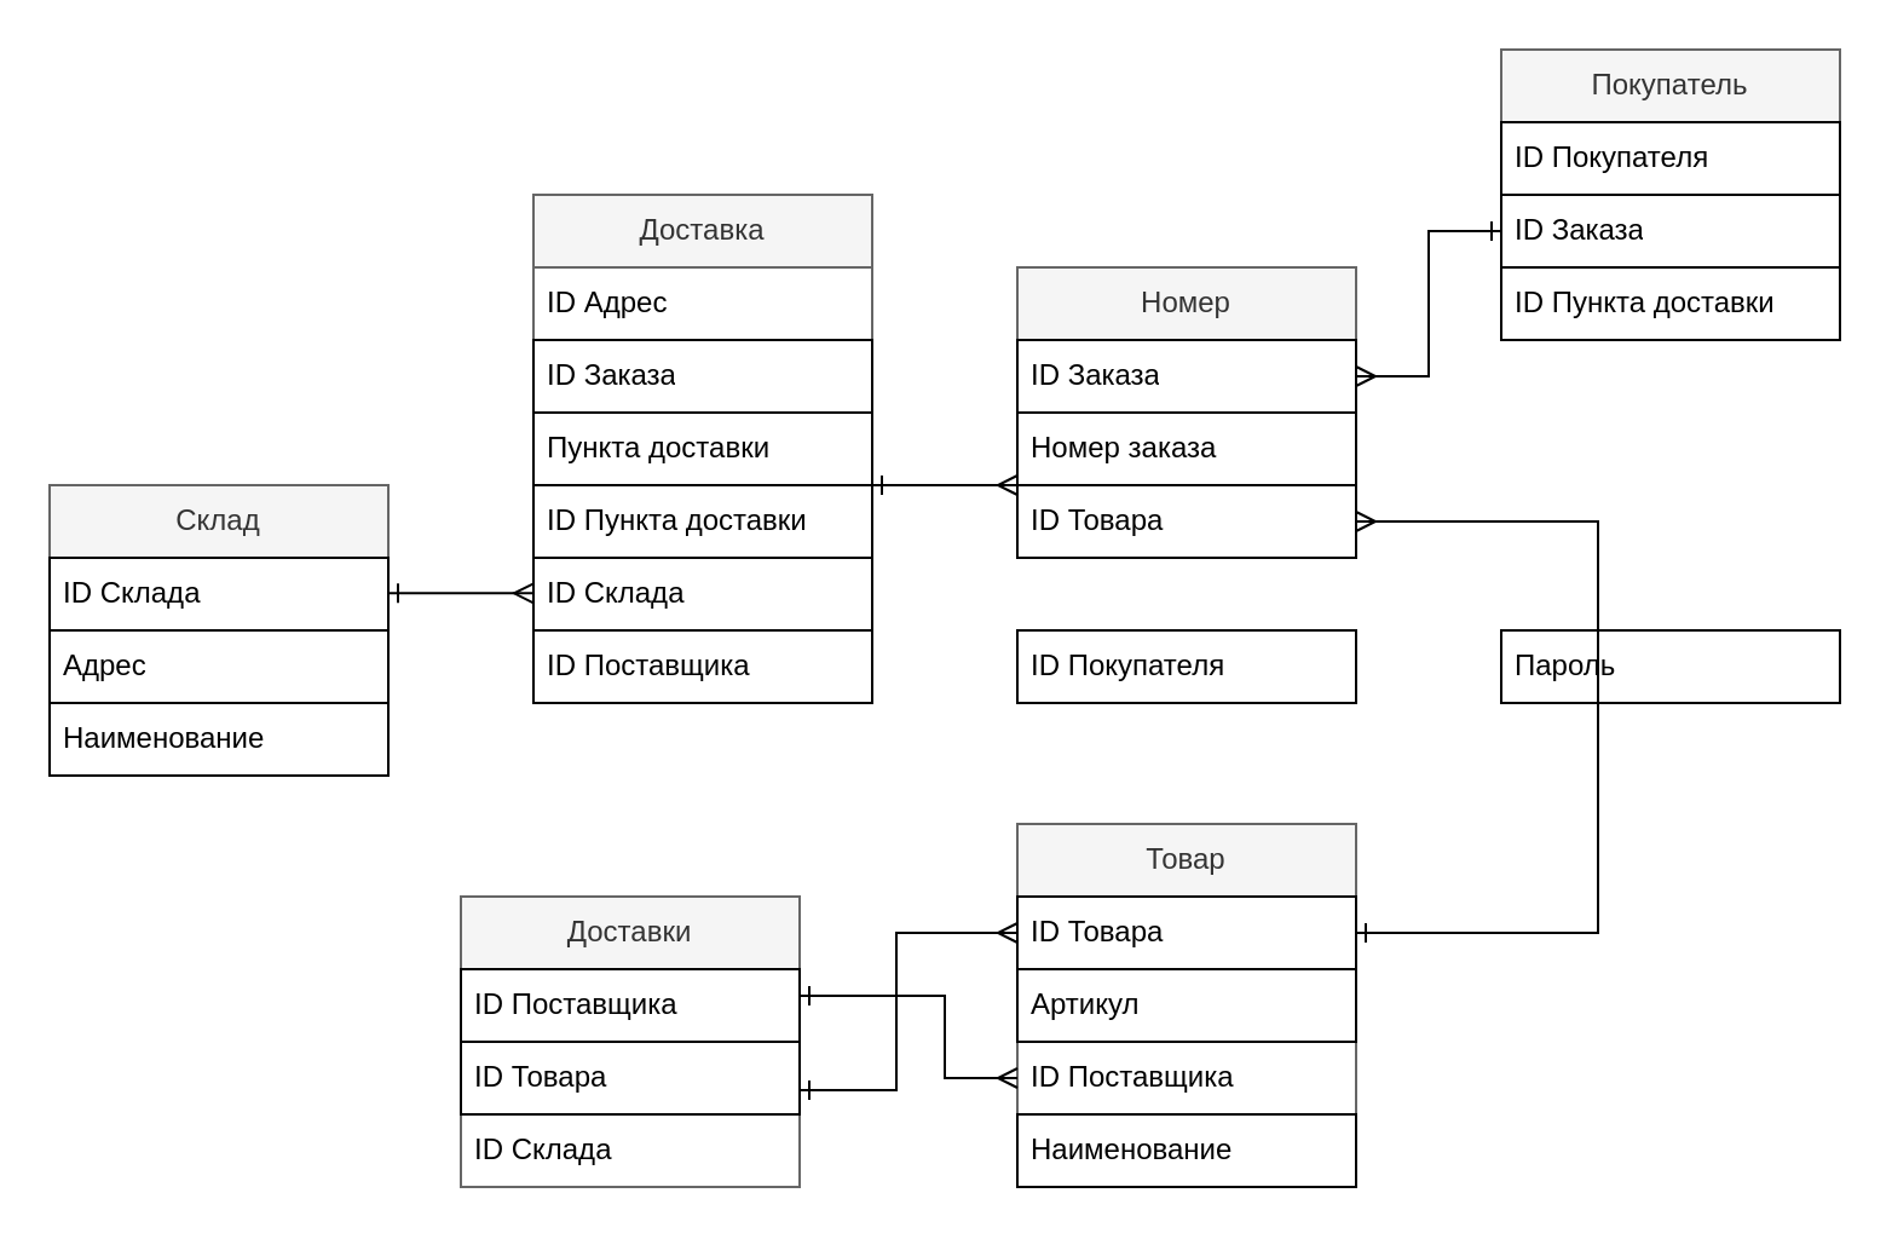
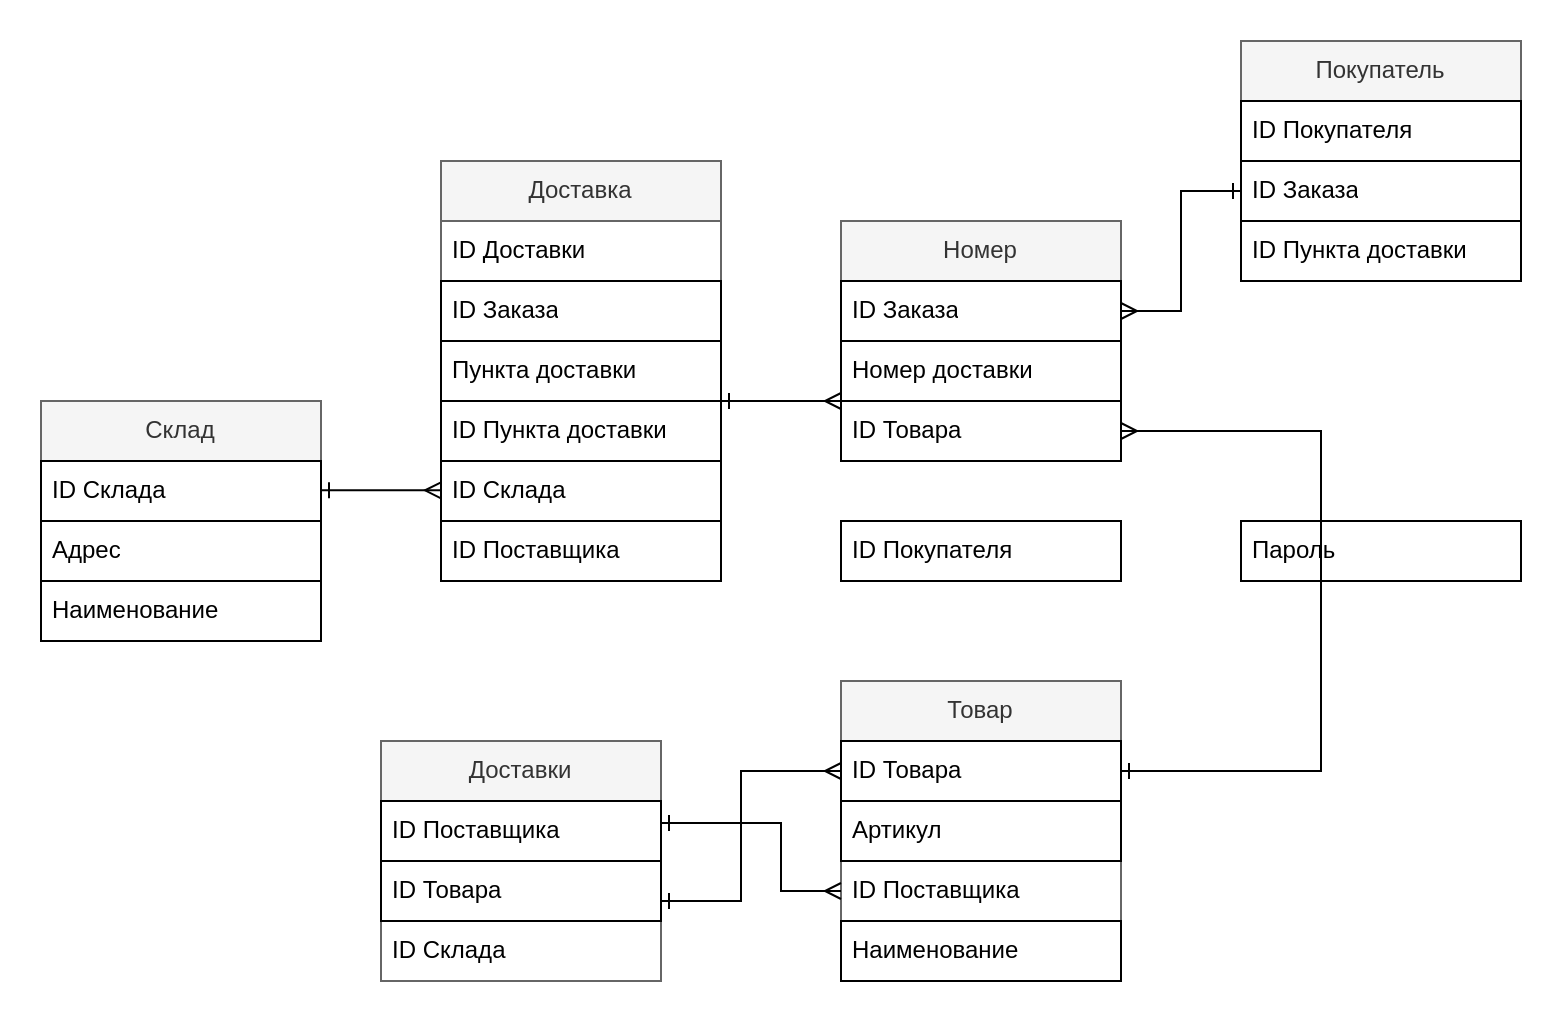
- <mxCell id="15" value="ID Адрес" style="text;strokeColor=none;fillColor=none;align=left;verticalAlign=middle;spacingLeft=4;spacingRight=4;overflow=hidden;points=[[0,0.5],[1,0.5]];portConstraint=eastwest;rotatable=0;whiteSpace=wrap;html=1;" vertex="1" parent="14"><mxGeometry y="30" width="140" height="30" as="geometry" /></mxCell>
+ <mxCell id="15" value="ID Доставки" style="text;strokeColor=none;fillColor=none;align=left;verticalAlign=middle;spacingLeft=4;spacingRight=4;overflow=hidden;points=[[0,0.5],[1,0.5]];portConstraint=eastwest;rotatable=0;whiteSpace=wrap;html=1;" vertex="1" parent="14"><mxGeometry y="30" width="140" height="30" as="geometry" /></mxCell>
- <mxCell id="20" value="Номер заказа" style="text;strokeColor=default;fillColor=none;align=left;verticalAlign=middle;spacingLeft=4;spacingRight=4;overflow=hidden;points=[[0,0.5],[1,0.5]];portConstraint=eastwest;rotatable=0;whiteSpace=wrap;html=1;" vertex="1" parent="18"><mxGeometry y="60" width="140" height="30" as="geometry" /></mxCell>
+ <mxCell id="20" value="Номер доставки" style="text;strokeColor=default;fillColor=none;align=left;verticalAlign=middle;spacingLeft=4;spacingRight=4;overflow=hidden;points=[[0,0.5],[1,0.5]];portConstraint=eastwest;rotatable=0;whiteSpace=wrap;html=1;" vertex="1" parent="18"><mxGeometry y="60" width="140" height="30" as="geometry" /></mxCell>
